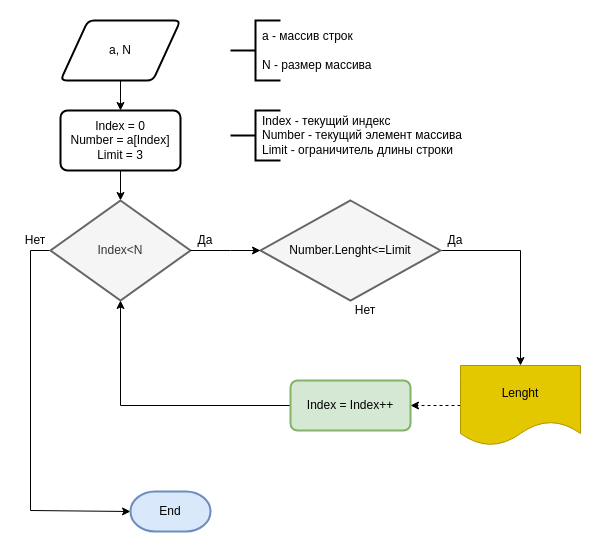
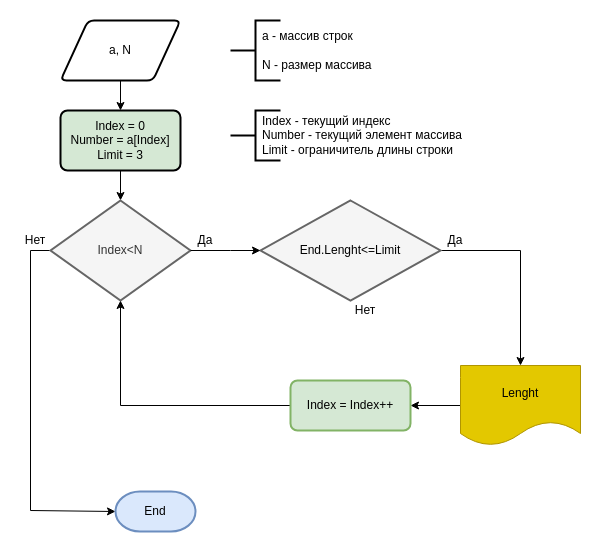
- <mxCell id="5" value="Index = 0&lt;br&gt;Number = a[Index]&lt;br&gt;Limit = 3" style="rounded=1;whiteSpace=wrap;html=1;absoluteArcSize=1;arcSize=14;strokeWidth=2;" parent="1" vertex="1"><mxGeometry x="60" y="110" width="120" height="60" as="geometry" /></mxCell>
+ <mxCell id="5" value="Index = 0&lt;br&gt;Number = a[Index]&lt;br&gt;Limit = 3" style="rounded=1;whiteSpace=wrap;html=1;absoluteArcSize=1;arcSize=14;strokeWidth=2;fillColor=#d5e8d4;" parent="1" vertex="1"><mxGeometry x="60" y="110" width="120" height="60" as="geometry" /></mxCell>
- <mxCell id="19" value="&lt;span style=&quot;color: rgb(0, 0, 0);&quot;&gt;Number.Lenght&amp;lt;=Limit&lt;/span&gt;" style="strokeWidth=2;html=1;shape=mxgraph.flowchart.decision;whiteSpace=wrap;fillColor=#f5f5f5;fontColor=#333333;strokeColor=#666666;" vertex="1" parent="1"><mxGeometry x="260" y="200" width="180" height="100" as="geometry" /></mxCell>
+ <mxCell id="19" value="&lt;span style=&quot;color: rgb(0, 0, 0);&quot;&gt;End.Lenght&amp;lt;=Limit&lt;/span&gt;" style="strokeWidth=2;html=1;shape=mxgraph.flowchart.decision;whiteSpace=wrap;fillColor=#f5f5f5;fontColor=#333333;strokeColor=#666666;" vertex="1" parent="1"><mxGeometry x="260" y="200" width="180" height="100" as="geometry" /></mxCell>
- <mxCell id="12" value="" style="edgeStyle=orthogonalEdgeStyle;rounded=0;orthogonalLoop=1;jettySize=auto;html=1;exitX=0;exitY=0.5;exitDx=0;exitDy=0;dashed=1;" parent="1" source="21" target="15" edge="1"><mxGeometry relative="1" as="geometry"><mxPoint x="490" y="410" as="sourcePoint" /></mxGeometry></mxCell>
+ <mxCell id="12" value="" style="edgeStyle=orthogonalEdgeStyle;rounded=0;orthogonalLoop=1;jettySize=auto;html=1;exitX=0;exitY=0.5;exitDx=0;exitDy=0;" parent="1" source="21" target="15" edge="1"><mxGeometry relative="1" as="geometry"><mxPoint x="490" y="410" as="sourcePoint" /></mxGeometry></mxCell>
- <mxCell id="16" value="End" style="strokeWidth=2;html=1;shape=mxgraph.flowchart.terminator;whiteSpace=wrap;fillColor=#dae8fc;strokeColor=#6c8ebf;" parent="1" vertex="1"><mxGeometry x="130" y="491" width="80" height="40" as="geometry" /></mxCell>
+ <mxCell id="16" value="End" style="strokeWidth=2;html=1;shape=mxgraph.flowchart.terminator;whiteSpace=wrap;fillColor=#dae8fc;strokeColor=#6c8ebf;" parent="1" vertex="1"><mxGeometry x="115" y="491" width="80" height="40" as="geometry" /></mxCell>
